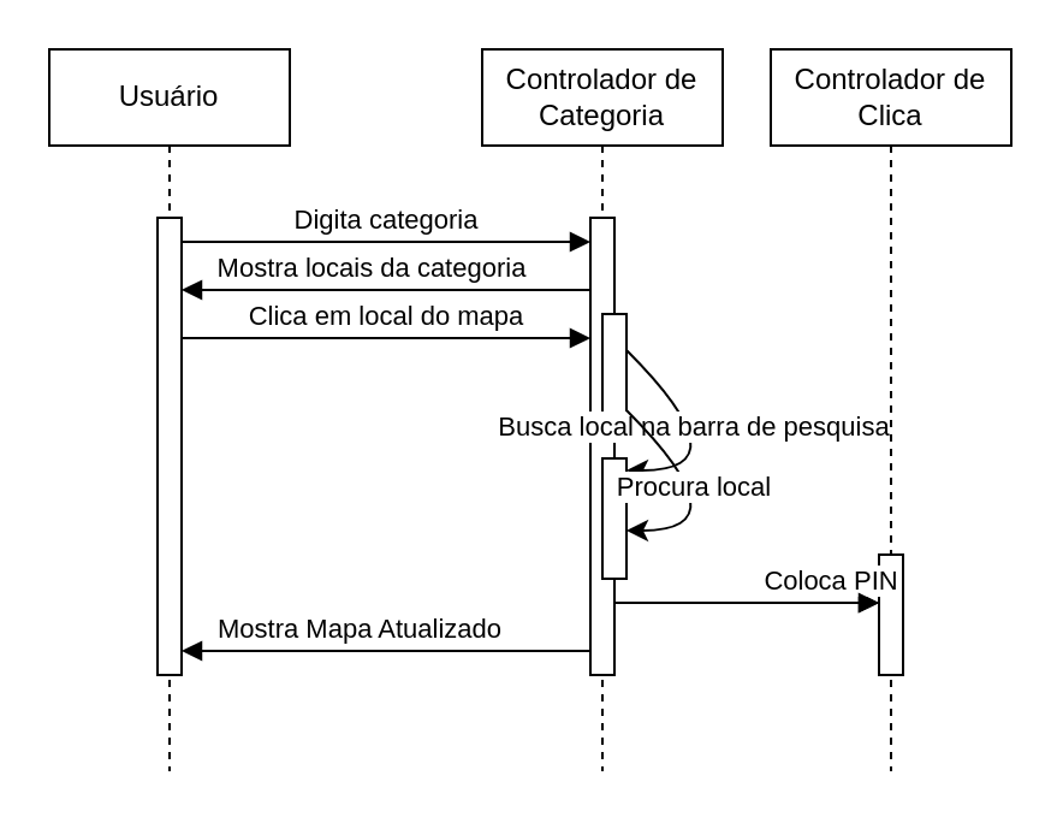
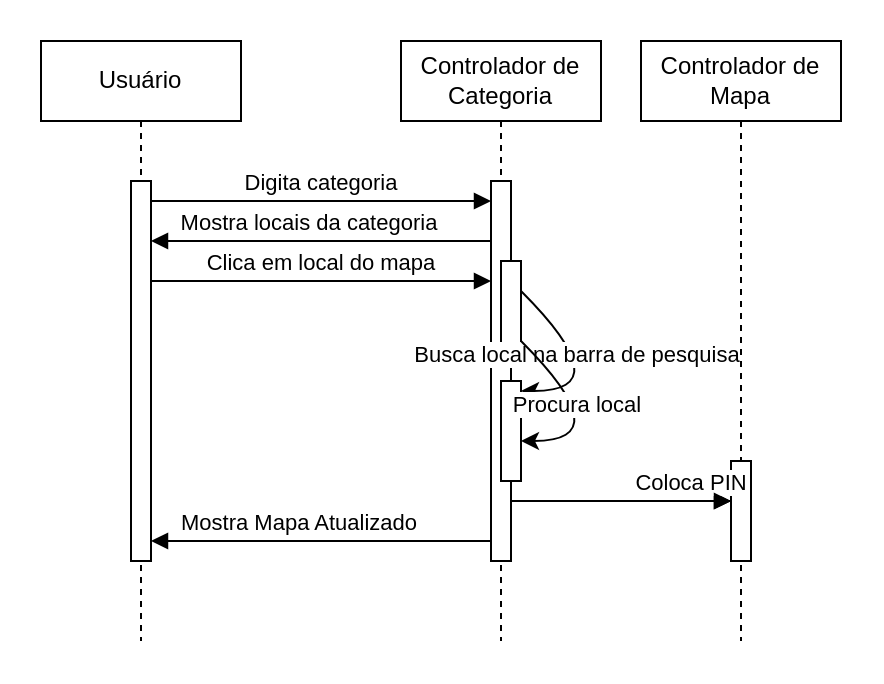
- <mxCell id="11" value="Controlador de Clica" style="shape=umlLifeline;perimeter=lifelinePerimeter;whiteSpace=wrap;html=1;container=0;dropTarget=0;collapsible=0;recursiveResize=0;outlineConnect=0;portConstraint=eastwest;newEdgeStyle={&quot;edgeStyle&quot;:&quot;elbowEdgeStyle&quot;,&quot;elbow&quot;:&quot;vertical&quot;,&quot;curved&quot;:0,&quot;rounded&quot;:0};" parent="1" vertex="1"><mxGeometry x="320" y="20" width="100" height="300" as="geometry" /></mxCell>
+ <mxCell id="11" value="Controlador de Mapa" style="shape=umlLifeline;perimeter=lifelinePerimeter;whiteSpace=wrap;html=1;container=0;dropTarget=0;collapsible=0;recursiveResize=0;outlineConnect=0;portConstraint=eastwest;newEdgeStyle={&quot;edgeStyle&quot;:&quot;elbowEdgeStyle&quot;,&quot;elbow&quot;:&quot;vertical&quot;,&quot;curved&quot;:0,&quot;rounded&quot;:0};" parent="1" vertex="1"><mxGeometry x="320" y="20" width="100" height="300" as="geometry" /></mxCell>
